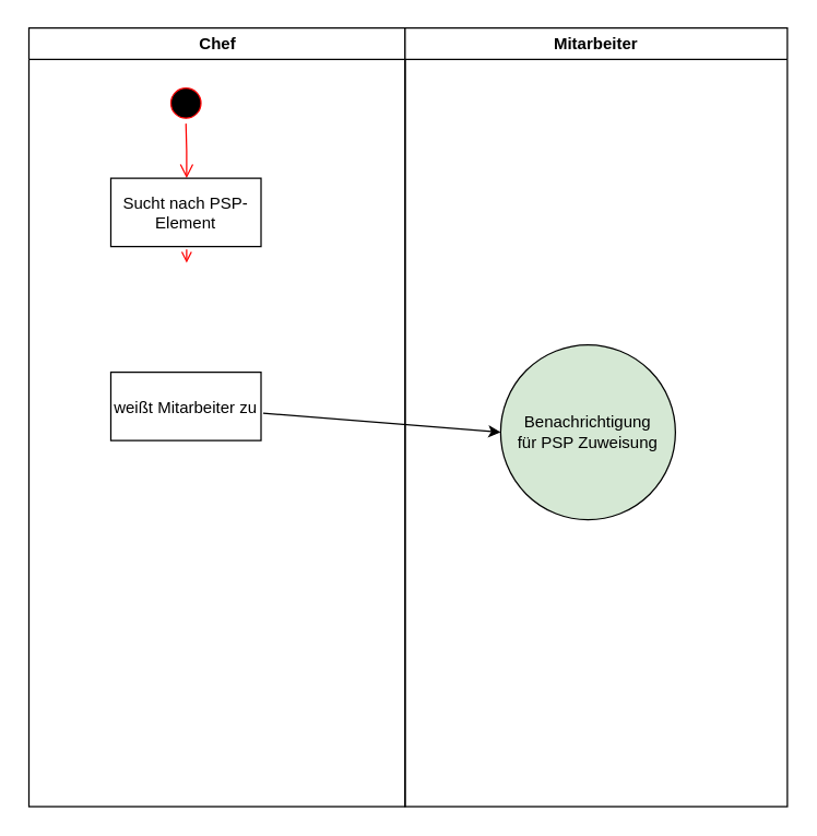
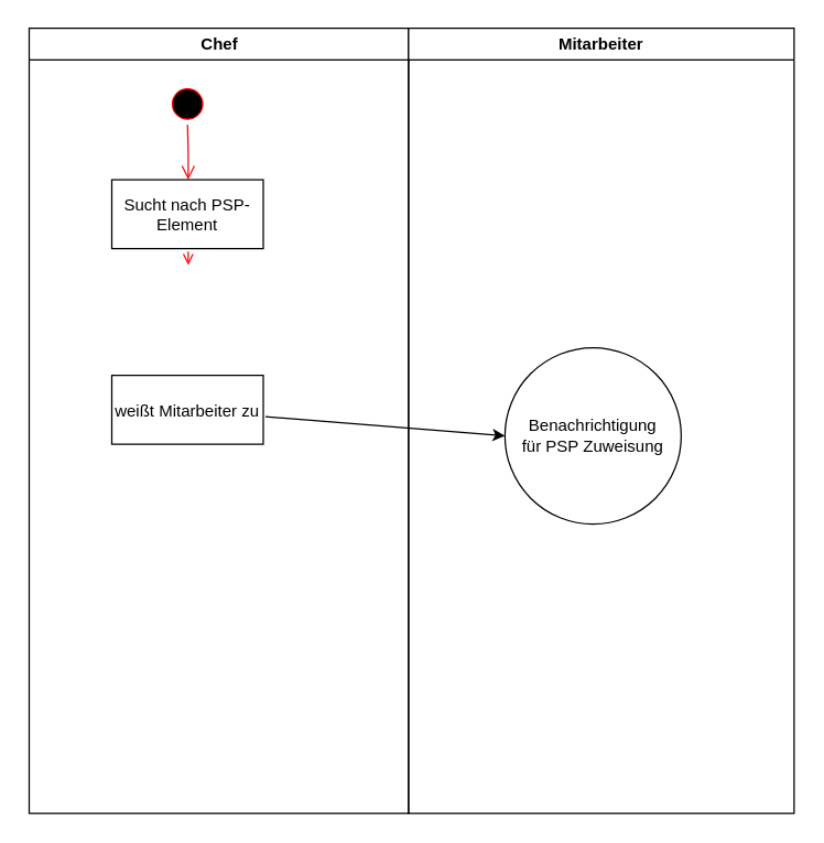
- <mxCell id="9" value="&lt;div&gt;Benachrichtigung&lt;/div&gt;&lt;div&gt;für PSP Zuweisung&lt;br&gt;&lt;/div&gt;" style="ellipse;whiteSpace=wrap;html=1;aspect=fixed;fillColor=#d5e8d4;" vertex="1" parent="8"><mxGeometry x="70" y="232" width="128" height="128" as="geometry" /></mxCell>
+ <mxCell id="9" value="&lt;div&gt;Benachrichtigung&lt;/div&gt;&lt;div&gt;für PSP Zuweisung&lt;br&gt;&lt;/div&gt;" style="ellipse;whiteSpace=wrap;html=1;aspect=fixed;" vertex="1" parent="8"><mxGeometry x="70" y="232" width="128" height="128" as="geometry" /></mxCell>
